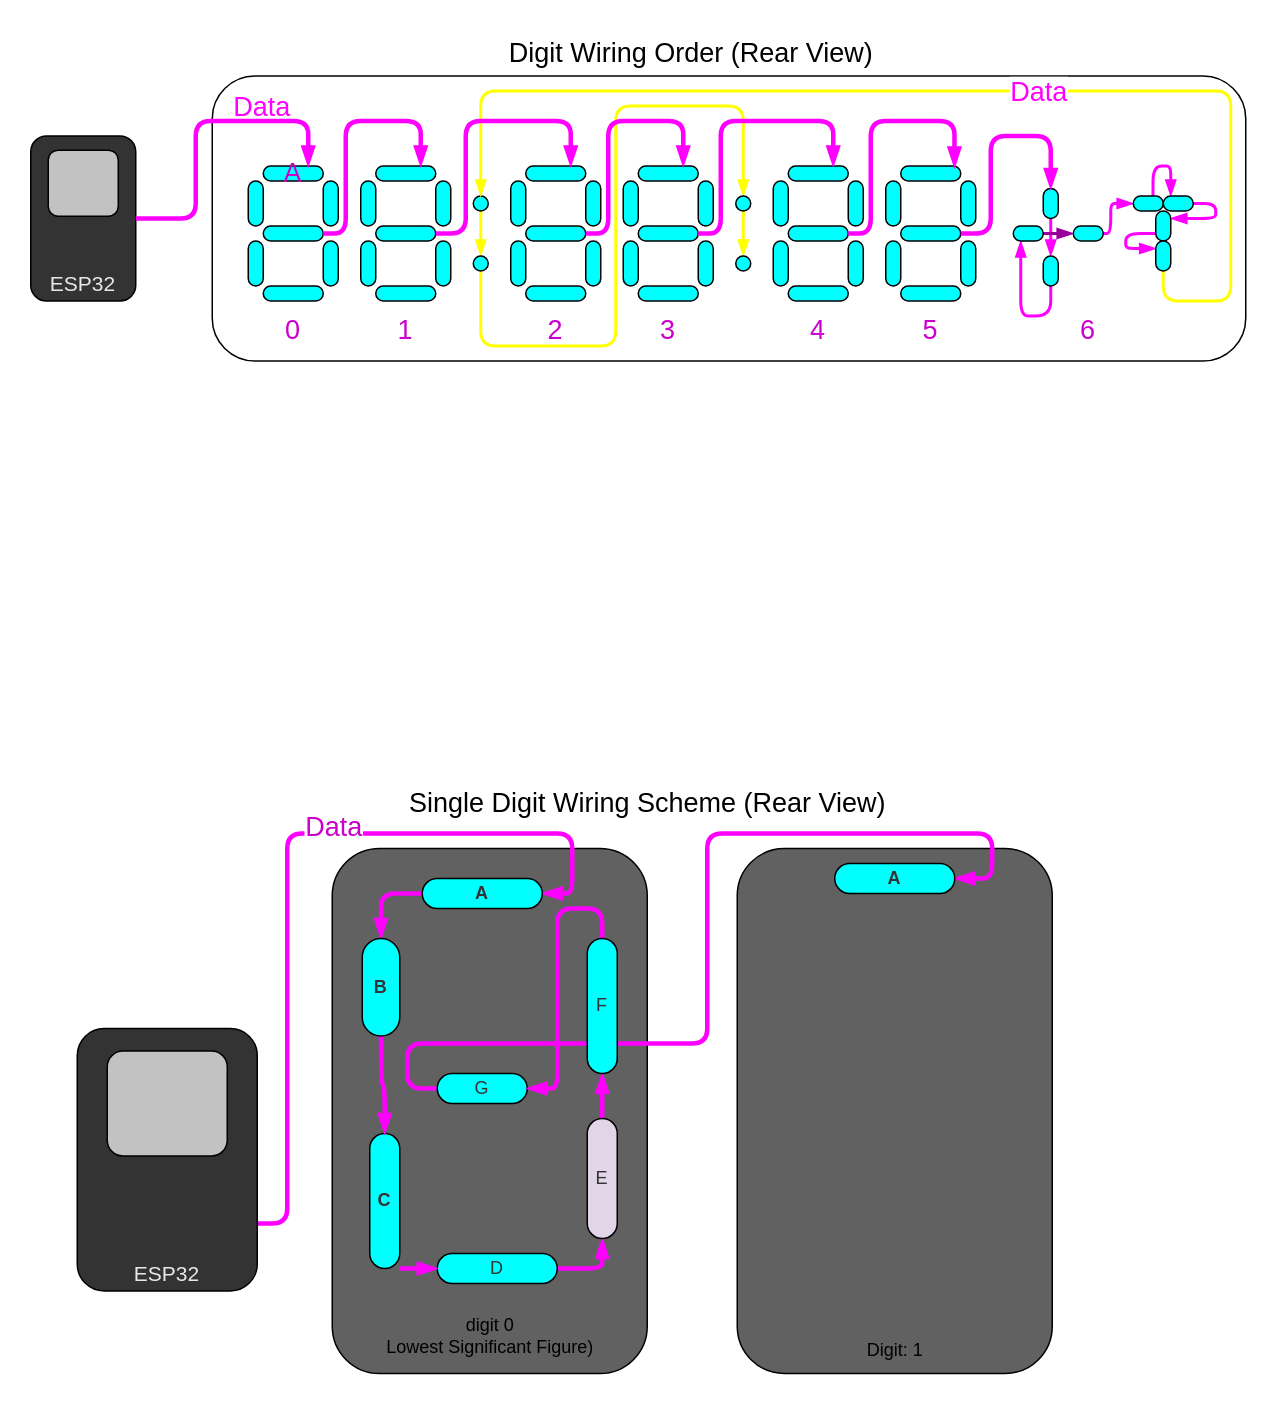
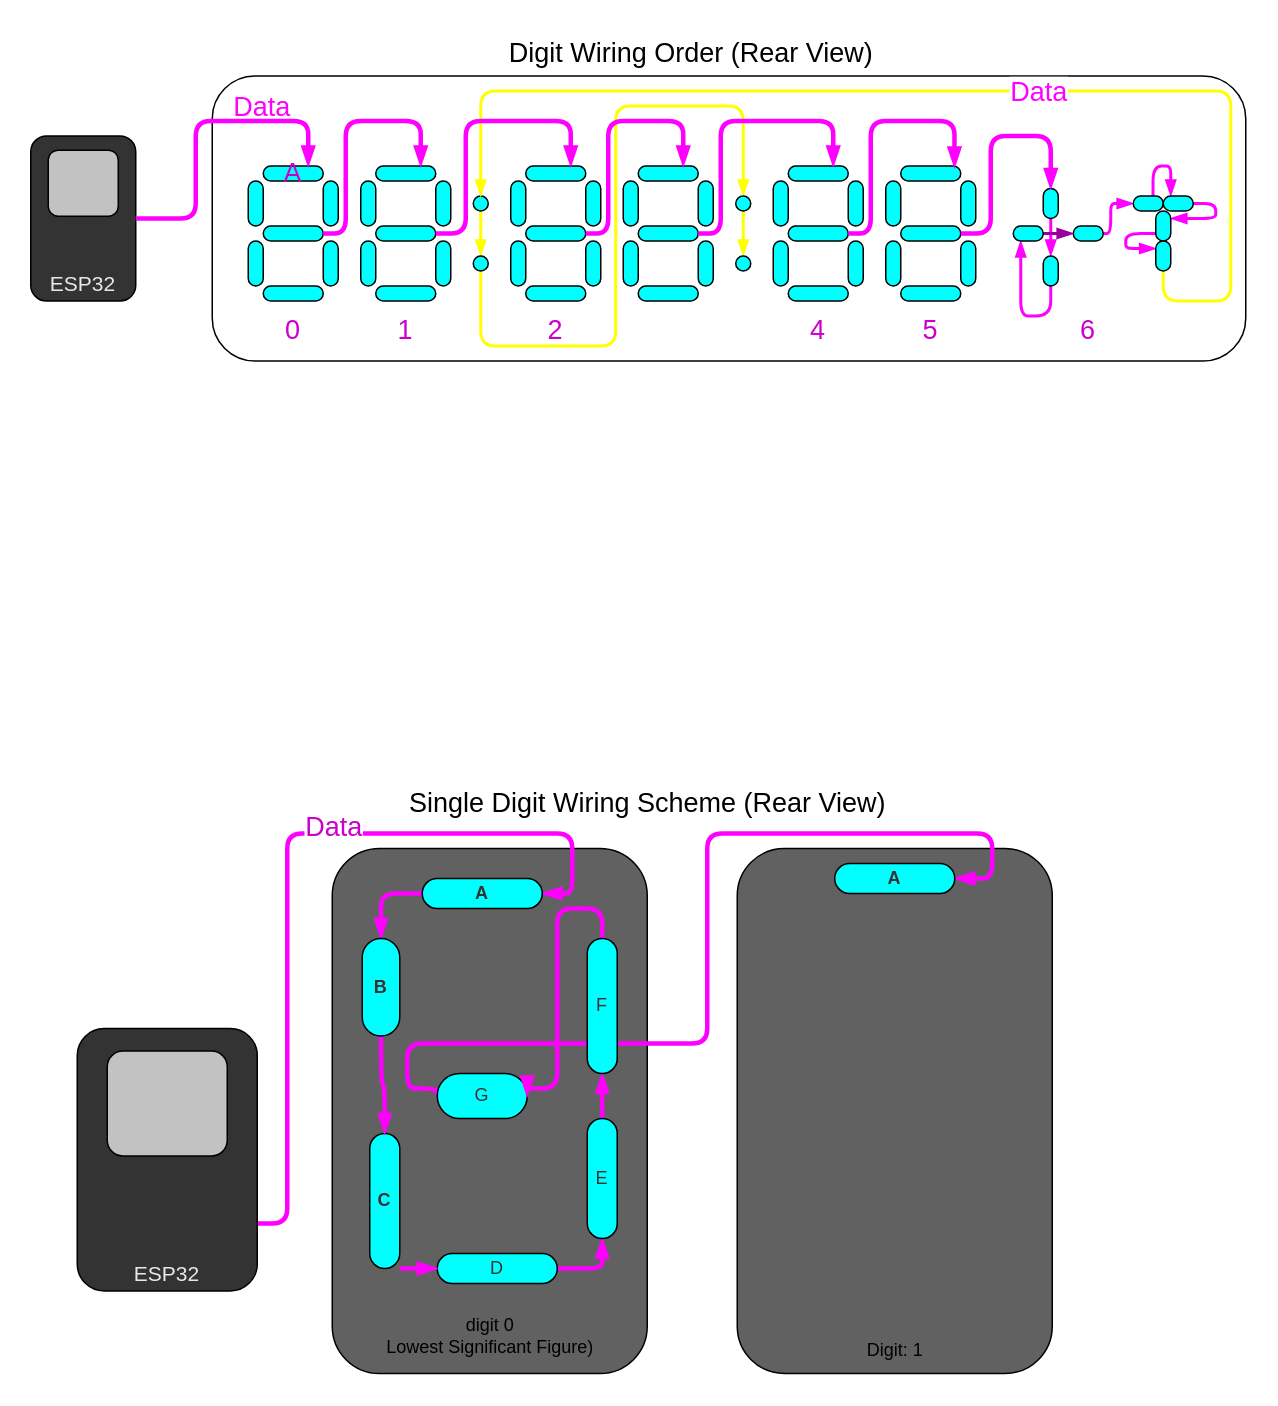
- <mxCell id="106" value="3" style="text;html=1;strokeColor=none;fillColor=none;align=center;verticalAlign=middle;whiteSpace=wrap;rounded=0;fontSize=18;fontColor=#CC00CC;" vertex="1" parent="1"><mxGeometry x="415" y="205" width="60" height="30" as="geometry" /></mxCell>
- <mxCell id="13" value="G" style="rounded=1;whiteSpace=wrap;html=1;fillColor=#00FFFF;arcSize=50;fontColor=#333333;" vertex="1" parent="1"><mxGeometry x="291" y="715" width="60" height="20" as="geometry" /></mxCell>
+ <mxCell id="13" value="G" style="rounded=1;whiteSpace=wrap;html=1;fillColor=#00FFFF;arcSize=50;fontColor=#333333;" vertex="1" parent="1"><mxGeometry x="291" y="715" width="60" height="30" as="geometry" /></mxCell>
- <mxCell id="17" value="E" style="rounded=1;whiteSpace=wrap;html=1;fillColor=#e1d5e7;arcSize=50;fontColor=#333333;" vertex="1" parent="1"><mxGeometry x="391" y="745" width="20" height="80" as="geometry" /></mxCell>
+ <mxCell id="17" value="E" style="rounded=1;whiteSpace=wrap;html=1;fillColor=#00FFFF;arcSize=50;fontColor=#333333;" vertex="1" parent="1"><mxGeometry x="391" y="745" width="20" height="80" as="geometry" /></mxCell>
